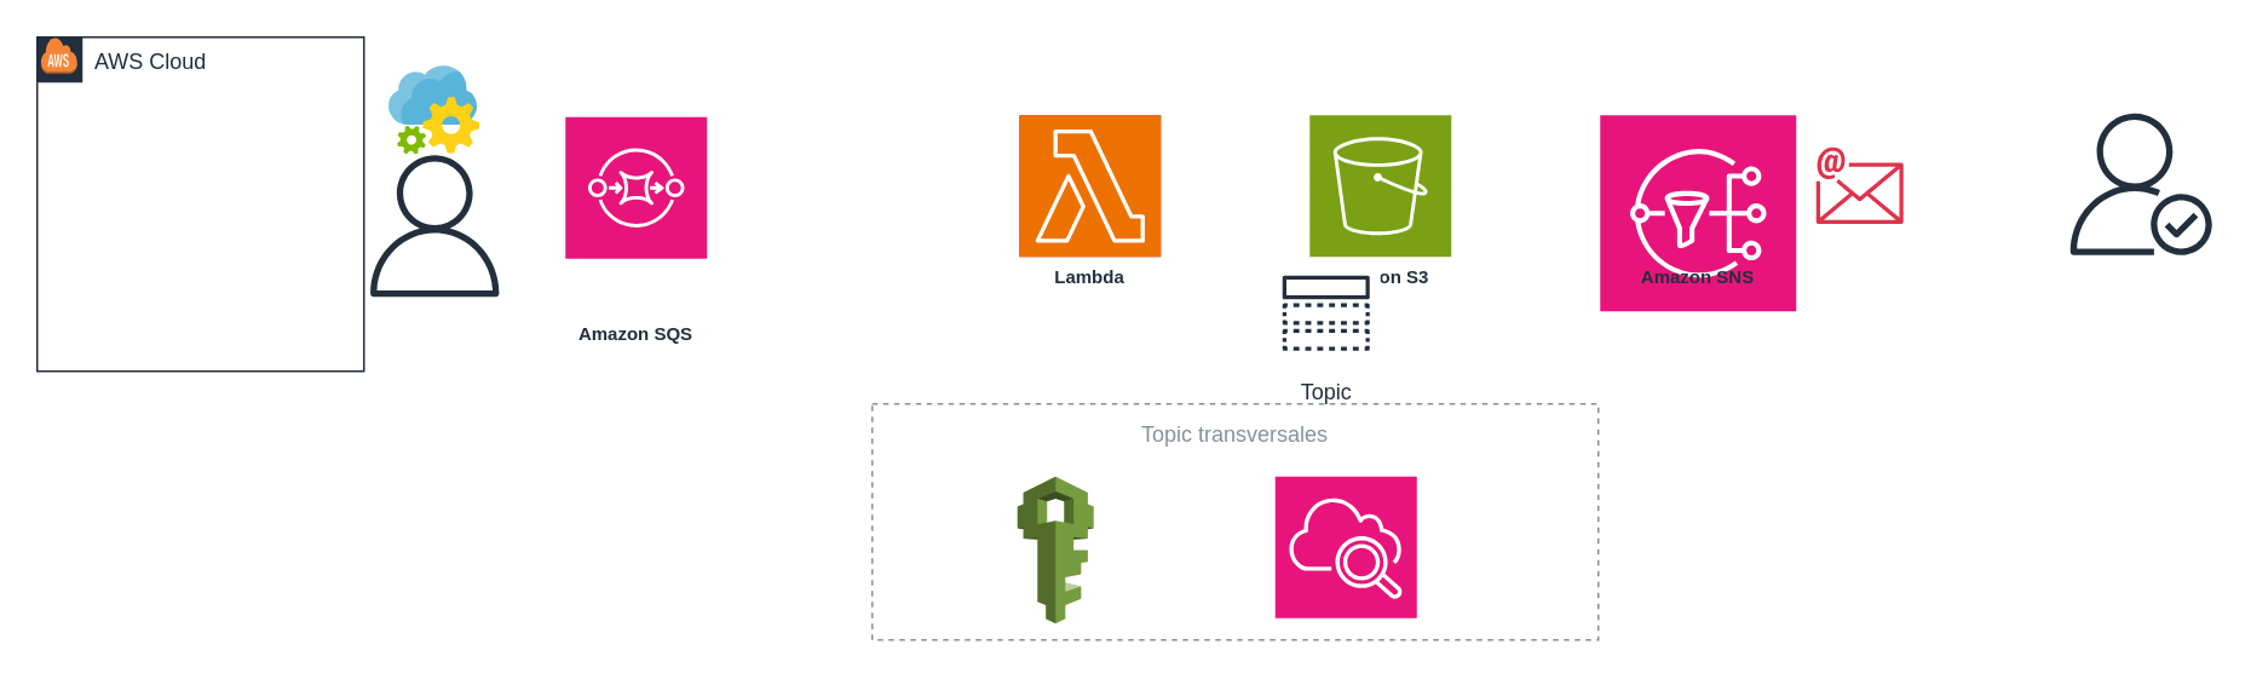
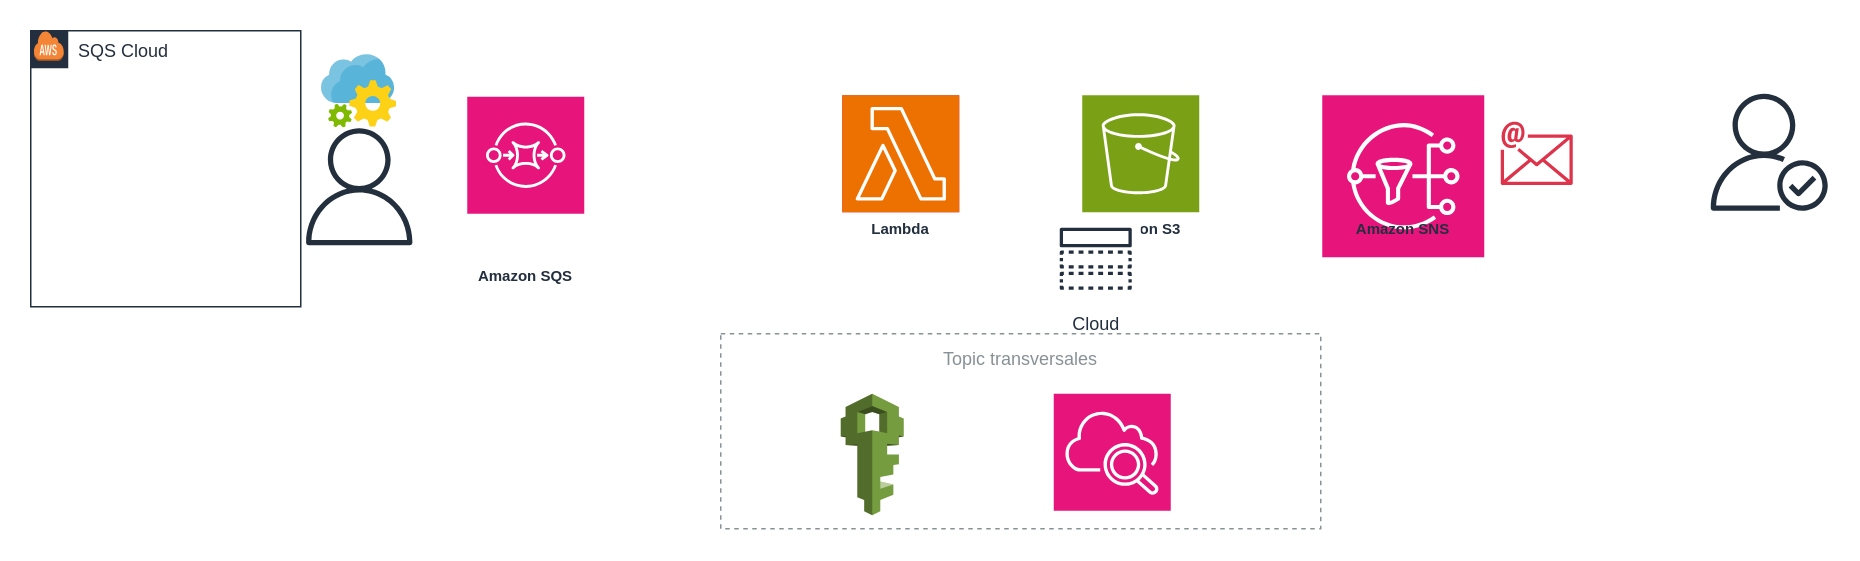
- <mxCell id="9" value="AWS Cloud" style="points=[[0,0],[0.25,0],[0.5,0],[0.75,0],[1,0],[1,0.25],[1,0.5],[1,0.75],[1,1],[0.75,1],[0.5,1],[0.25,1],[0,1],[0,0.75],[0,0.5],[0,0.25]];outlineConnect=0;gradientColor=none;html=1;whiteSpace=wrap;fontSize=12;fontStyle=0;container=1;pointerEvents=0;collapsible=0;recursiveResize=0;shape=mxgraph.aws4.group;grIcon=mxgraph.aws4.group_aws_cloud;strokeColor=#232F3E;fillColor=none;verticalAlign=top;align=left;spacingLeft=30;fontColor=#232F3E;dashed=0;" vertex="1" parent="1"><mxGeometry x="20" y="20" width="180" height="184" as="geometry" /></mxCell>
+ <mxCell id="9" value="SQS Cloud" style="points=[[0,0],[0.25,0],[0.5,0],[0.75,0],[1,0],[1,0.25],[1,0.5],[1,0.75],[1,1],[0.75,1],[0.5,1],[0.25,1],[0,1],[0,0.75],[0,0.5],[0,0.25]];outlineConnect=0;gradientColor=none;html=1;whiteSpace=wrap;fontSize=12;fontStyle=0;container=1;pointerEvents=0;collapsible=0;recursiveResize=0;shape=mxgraph.aws4.group;grIcon=mxgraph.aws4.group_aws_cloud;strokeColor=#232F3E;fillColor=none;verticalAlign=top;align=left;spacingLeft=30;fontColor=#232F3E;dashed=0;" vertex="1" parent="1"><mxGeometry x="20" y="20" width="180" height="184" as="geometry" /></mxCell>
- <mxCell id="16" value="Topic" style="sketch=0;outlineConnect=0;fontColor=#232F3E;gradientColor=none;strokeColor=#232F3E;fillColor=#ffffff;dashed=0;verticalLabelPosition=bottom;verticalAlign=top;align=center;html=1;fontSize=12;fontStyle=0;aspect=fixed;shape=mxgraph.aws4.resourceIcon;resIcon=mxgraph.aws4.topic;" vertex="1" parent="1"><mxGeometry x="700" y="142" width="60" height="60" as="geometry" /></mxCell>
+ <mxCell id="16" value="Cloud" style="sketch=0;outlineConnect=0;fontColor=#232F3E;gradientColor=none;strokeColor=#232F3E;fillColor=#ffffff;dashed=0;verticalLabelPosition=bottom;verticalAlign=top;align=center;html=1;fontSize=12;fontStyle=0;aspect=fixed;shape=mxgraph.aws4.resourceIcon;resIcon=mxgraph.aws4.topic;" vertex="1" parent="1"><mxGeometry x="700" y="142" width="60" height="60" as="geometry" /></mxCell>
